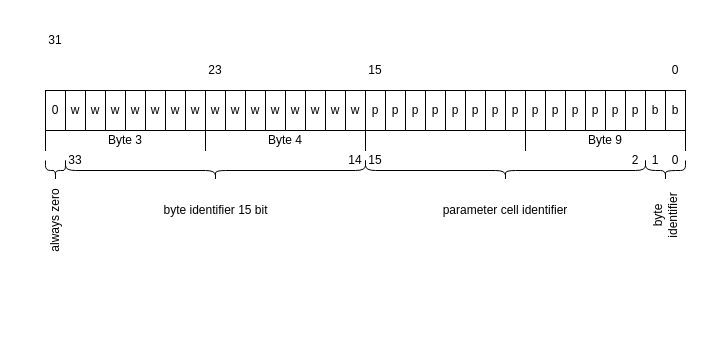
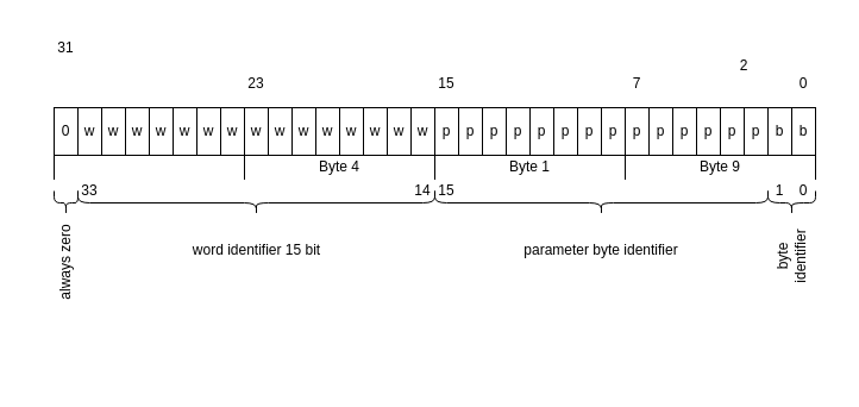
+ <mxCell id="104" value="7" style="text;html=1;strokeColor=none;fillColor=none;align=center;verticalAlign=middle;whiteSpace=wrap;rounded=0;" vertex="1" parent="1"><mxGeometry x="525" y="60" width="20" height="20" as="geometry" /></mxCell>
- <mxCell id="108" value="Byte 3" style="text;html=1;strokeColor=none;fillColor=none;align=center;verticalAlign=middle;whiteSpace=wrap;rounded=0;" vertex="1" parent="106"><mxGeometry x="60" width="40" height="20" as="geometry" /></mxCell>
+ <mxCell id="114" value="Byte 1" style="text;html=1;strokeColor=none;fillColor=none;align=center;verticalAlign=middle;whiteSpace=wrap;rounded=0;" vertex="1" parent="112"><mxGeometry x="20" width="40" height="20" as="geometry" /></mxCell>
- <mxCell id="124" value="2" style="text;html=1;strokeColor=none;fillColor=none;align=center;verticalAlign=middle;whiteSpace=wrap;rounded=0;" vertex="1" parent="1"><mxGeometry x="625" y="150" width="20" height="20" as="geometry" /></mxCell>
+ <mxCell id="124" value="2" style="text;html=1;strokeColor=none;fillColor=none;align=center;verticalAlign=middle;whiteSpace=wrap;rounded=0;" vertex="1" parent="1"><mxGeometry x="615" y="45" width="20" height="20" as="geometry" /></mxCell>
- <mxCell id="120" value="byte identifier 15 bit" style="text;html=1;strokeColor=none;fillColor=none;align=center;verticalAlign=middle;whiteSpace=wrap;rounded=0;" vertex="1" parent="1"><mxGeometry x="147.5" y="200" width="135" height="20" as="geometry" /></mxCell>
+ <mxCell id="120" value="word identifier 15 bit" style="text;html=1;strokeColor=none;fillColor=none;align=center;verticalAlign=middle;whiteSpace=wrap;rounded=0;" vertex="1" parent="1"><mxGeometry x="147.5" y="200" width="135" height="20" as="geometry" /></mxCell>
- <mxCell id="126" value="parameter cell identifier" style="text;html=1;strokeColor=none;fillColor=none;align=center;verticalAlign=middle;whiteSpace=wrap;rounded=0;" vertex="1" parent="1"><mxGeometry x="420" y="200" width="170" height="20" as="geometry" /></mxCell>
+ <mxCell id="126" value="parameter byte identifier" style="text;html=1;strokeColor=none;fillColor=none;align=center;verticalAlign=middle;whiteSpace=wrap;rounded=0;" vertex="1" parent="1"><mxGeometry x="420" y="200" width="170" height="20" as="geometry" /></mxCell>
